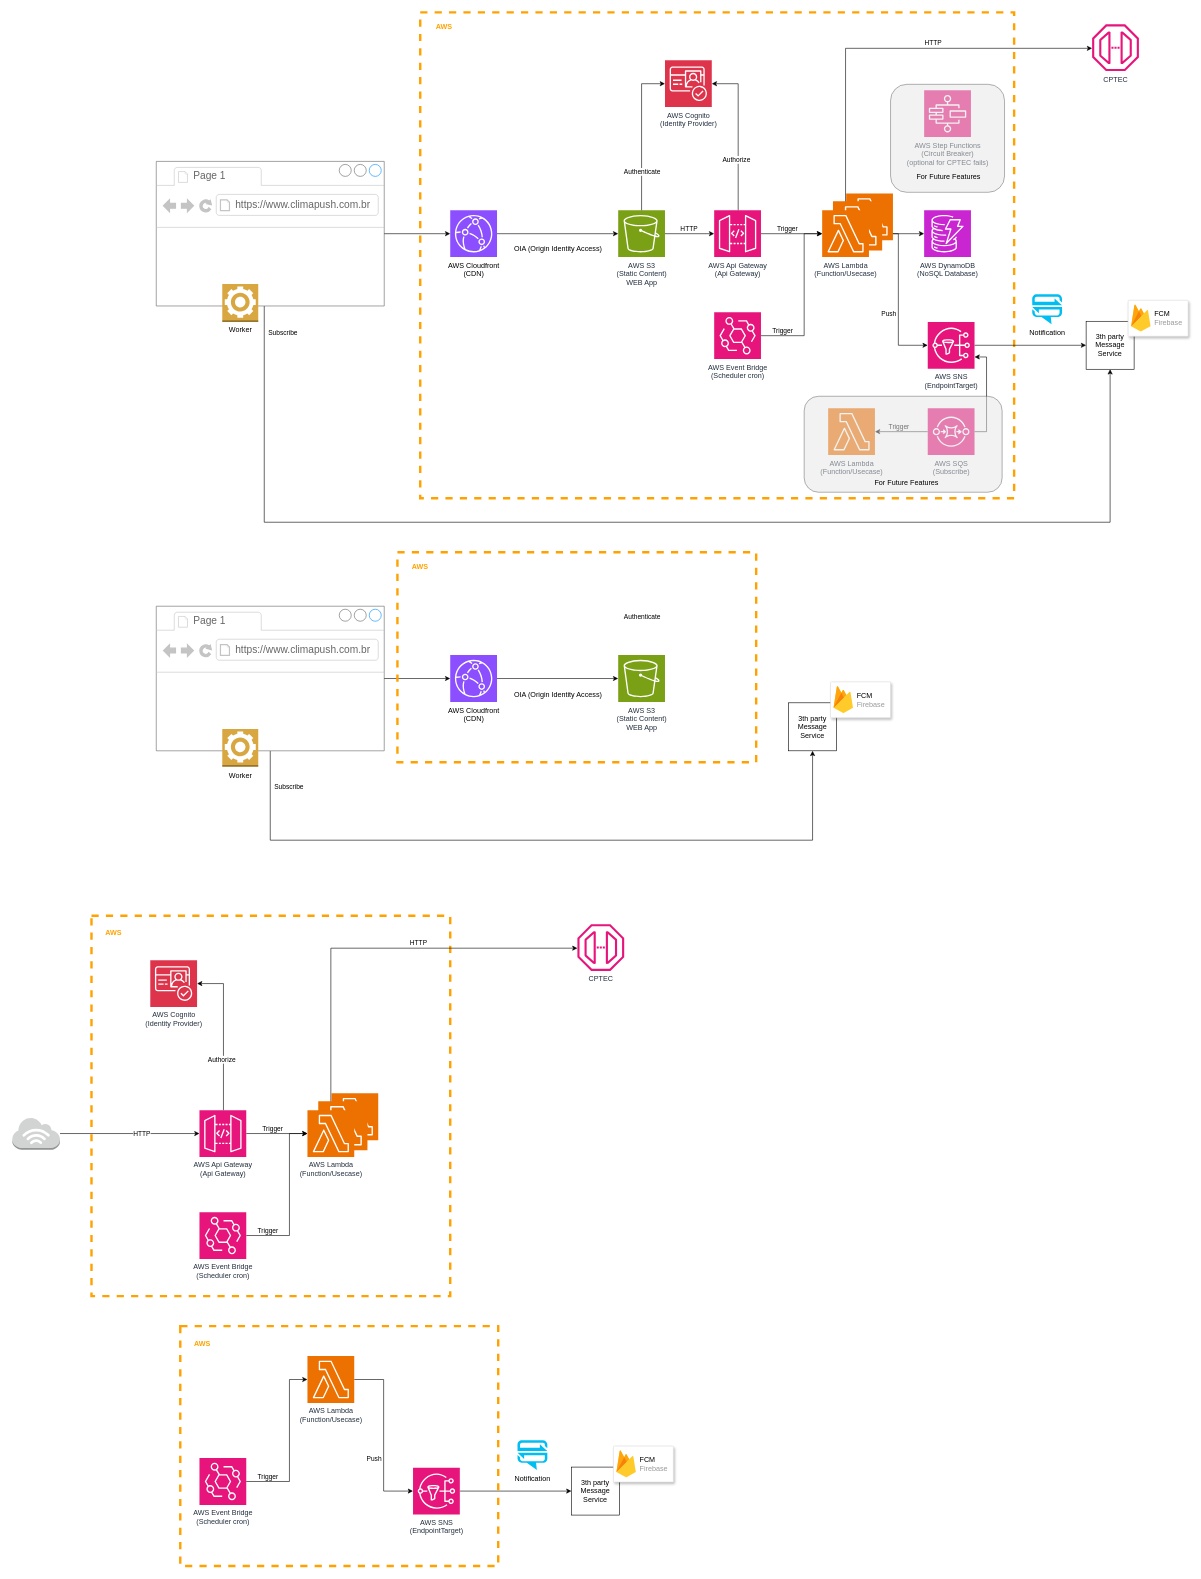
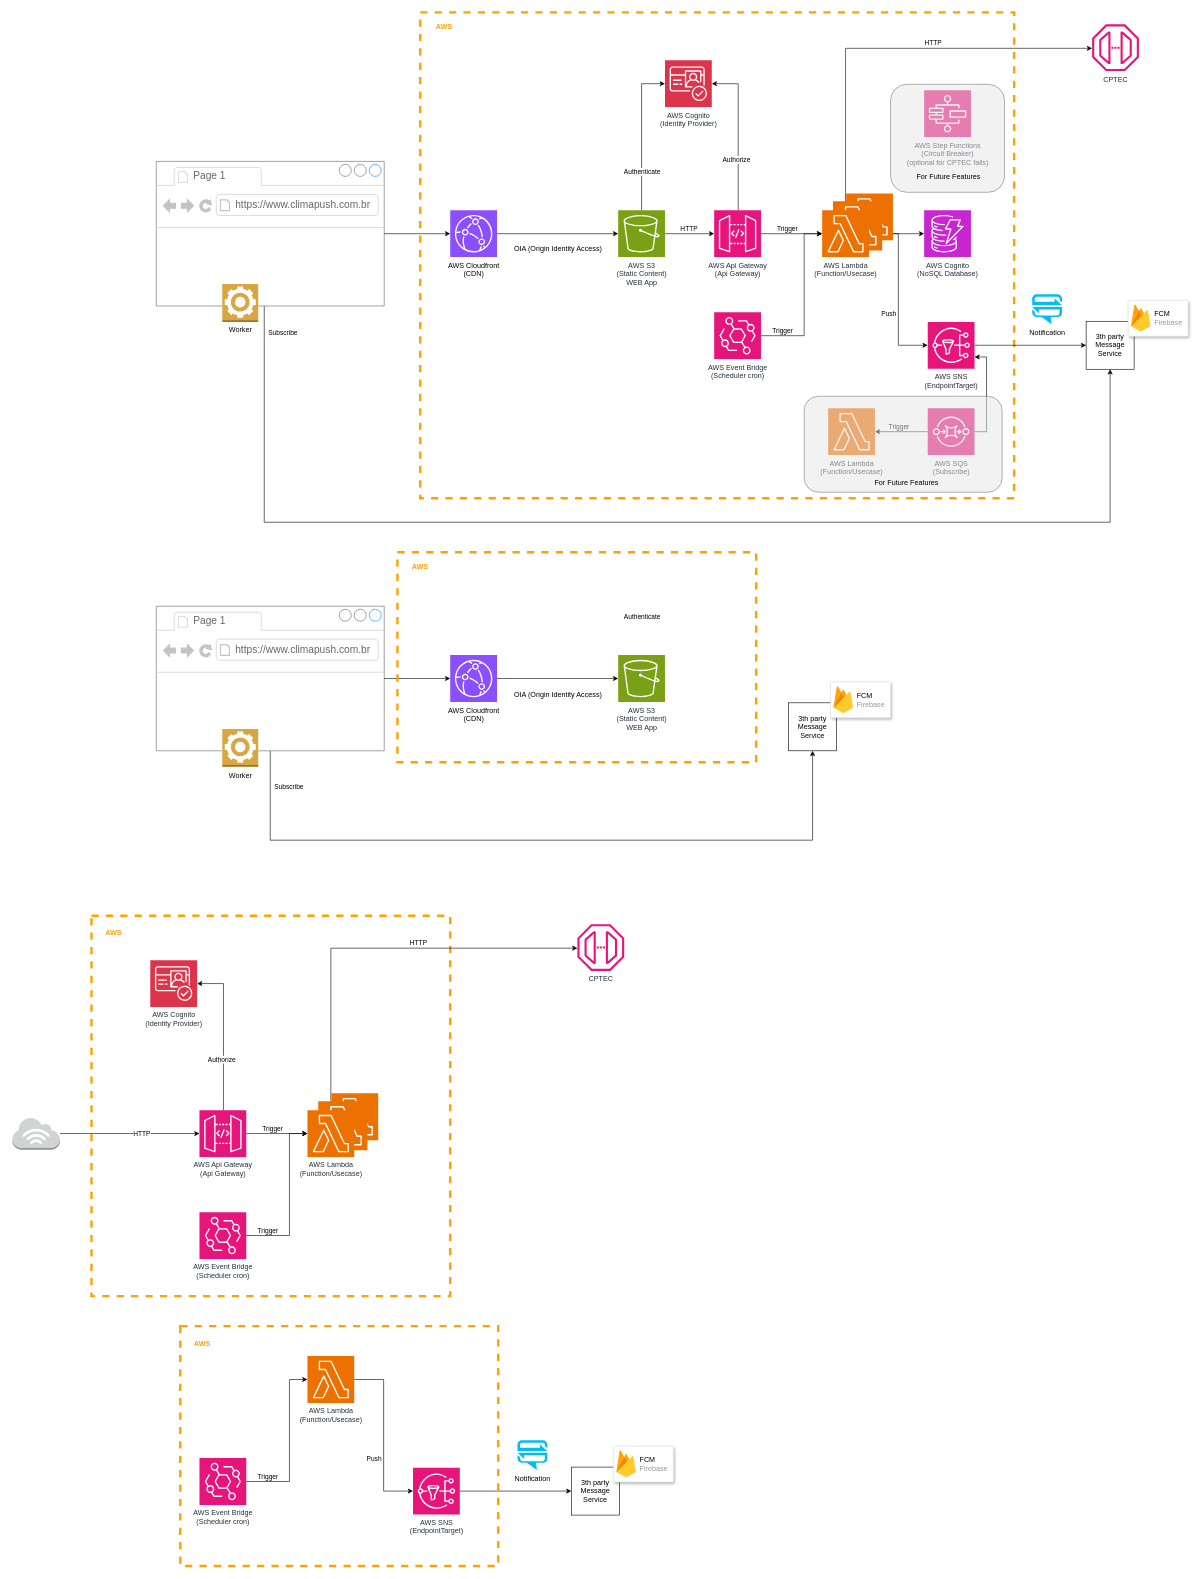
- <mxCell id="13" value="AWS DynamoDB&lt;div&gt;(NoSQL Database)&lt;/div&gt;" style="sketch=0;points=[[0,0,0],[0.25,0,0],[0.5,0,0],[0.75,0,0],[1,0,0],[0,1,0],[0.25,1,0],[0.5,1,0],[0.75,1,0],[1,1,0],[0,0.25,0],[0,0.5,0],[0,0.75,0],[1,0.25,0],[1,0.5,0],[1,0.75,0]];outlineConnect=0;fontColor=#232F3E;fillColor=#C925D1;strokeColor=#ffffff;dashed=0;verticalLabelPosition=bottom;verticalAlign=top;align=center;html=1;fontSize=12;fontStyle=0;aspect=fixed;shape=mxgraph.aws4.resourceIcon;resIcon=mxgraph.aws4.dynamodb;" parent="1" vertex="1"><mxGeometry x="1540" y="350" width="78" height="78" as="geometry" /></mxCell>
+ <mxCell id="13" value="AWS Cognito&lt;div&gt;(NoSQL Database)&lt;/div&gt;" style="sketch=0;points=[[0,0,0],[0.25,0,0],[0.5,0,0],[0.75,0,0],[1,0,0],[0,1,0],[0.25,1,0],[0.5,1,0],[0.75,1,0],[1,1,0],[0,0.25,0],[0,0.5,0],[0,0.75,0],[1,0.25,0],[1,0.5,0],[1,0.75,0]];outlineConnect=0;fontColor=#232F3E;fillColor=#C925D1;strokeColor=#ffffff;dashed=0;verticalLabelPosition=bottom;verticalAlign=top;align=center;html=1;fontSize=12;fontStyle=0;aspect=fixed;shape=mxgraph.aws4.resourceIcon;resIcon=mxgraph.aws4.dynamodb;" parent="1" vertex="1"><mxGeometry x="1540" y="350" width="78" height="78" as="geometry" /></mxCell>
